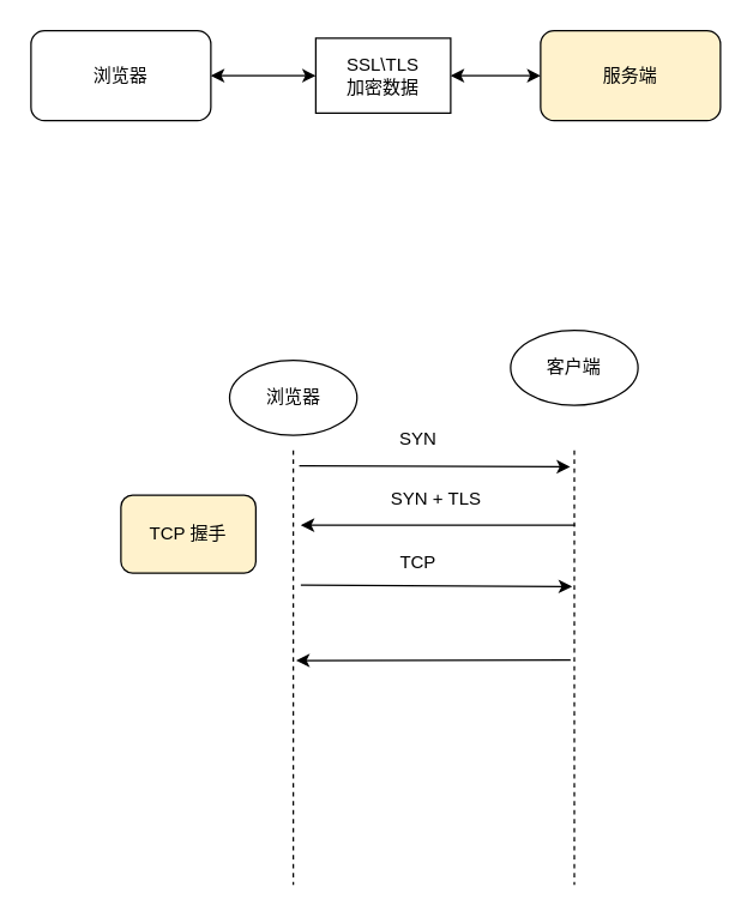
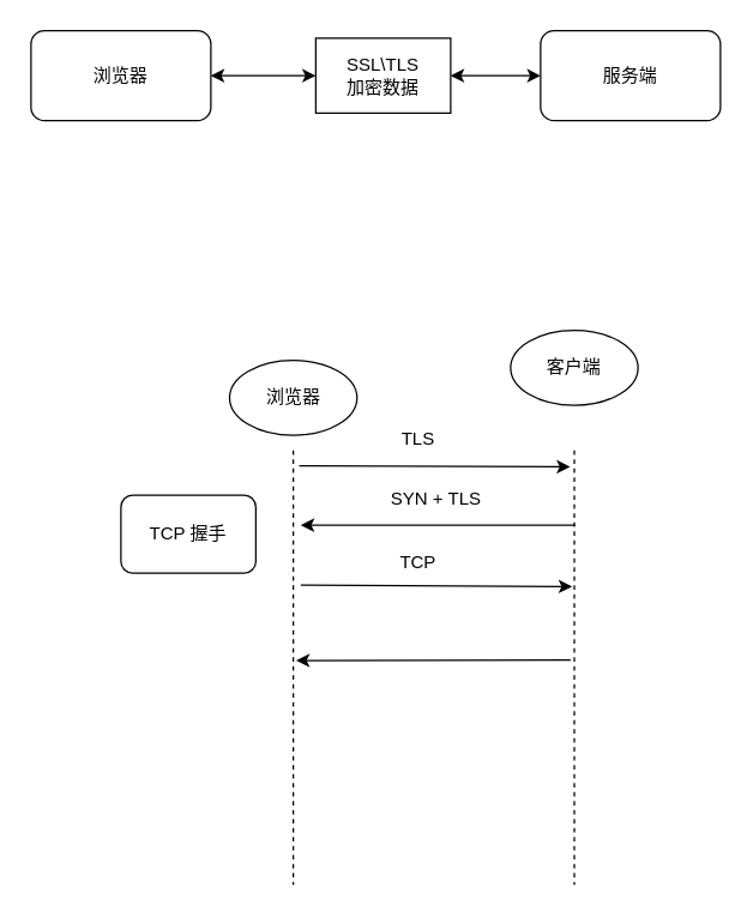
- <mxCell id="4" value="服务端" style="rounded=1;whiteSpace=wrap;html=1;fillColor=#fff2cc;" vertex="1" parent="1"><mxGeometry x="360" y="20" width="120" height="60" as="geometry" /></mxCell>
+ <mxCell id="4" value="服务端" style="rounded=1;whiteSpace=wrap;html=1;" vertex="1" parent="1"><mxGeometry x="360" y="20" width="120" height="60" as="geometry" /></mxCell>
- <mxCell id="14" value="SYN" style="text;html=1;align=center;verticalAlign=middle;resizable=0;points=[];autosize=1;strokeColor=none;fillColor=none;" vertex="1" parent="1"><mxGeometry x="252.5" y="278" width="50" height="30" as="geometry" /></mxCell>
+ <mxCell id="14" value="TLS" style="text;html=1;align=center;verticalAlign=middle;resizable=0;points=[];autosize=1;strokeColor=none;fillColor=none;" vertex="1" parent="1"><mxGeometry x="252.5" y="278" width="50" height="30" as="geometry" /></mxCell>
- <mxCell id="7" value="TCP 握手" style="rounded=1;whiteSpace=wrap;html=1;fillColor=#fff2cc;" vertex="1" parent="1"><mxGeometry x="80" y="330" width="90" height="52" as="geometry" /></mxCell>
+ <mxCell id="7" value="TCP 握手" style="rounded=1;whiteSpace=wrap;html=1;" vertex="1" parent="1"><mxGeometry x="80" y="330" width="90" height="52" as="geometry" /></mxCell>
